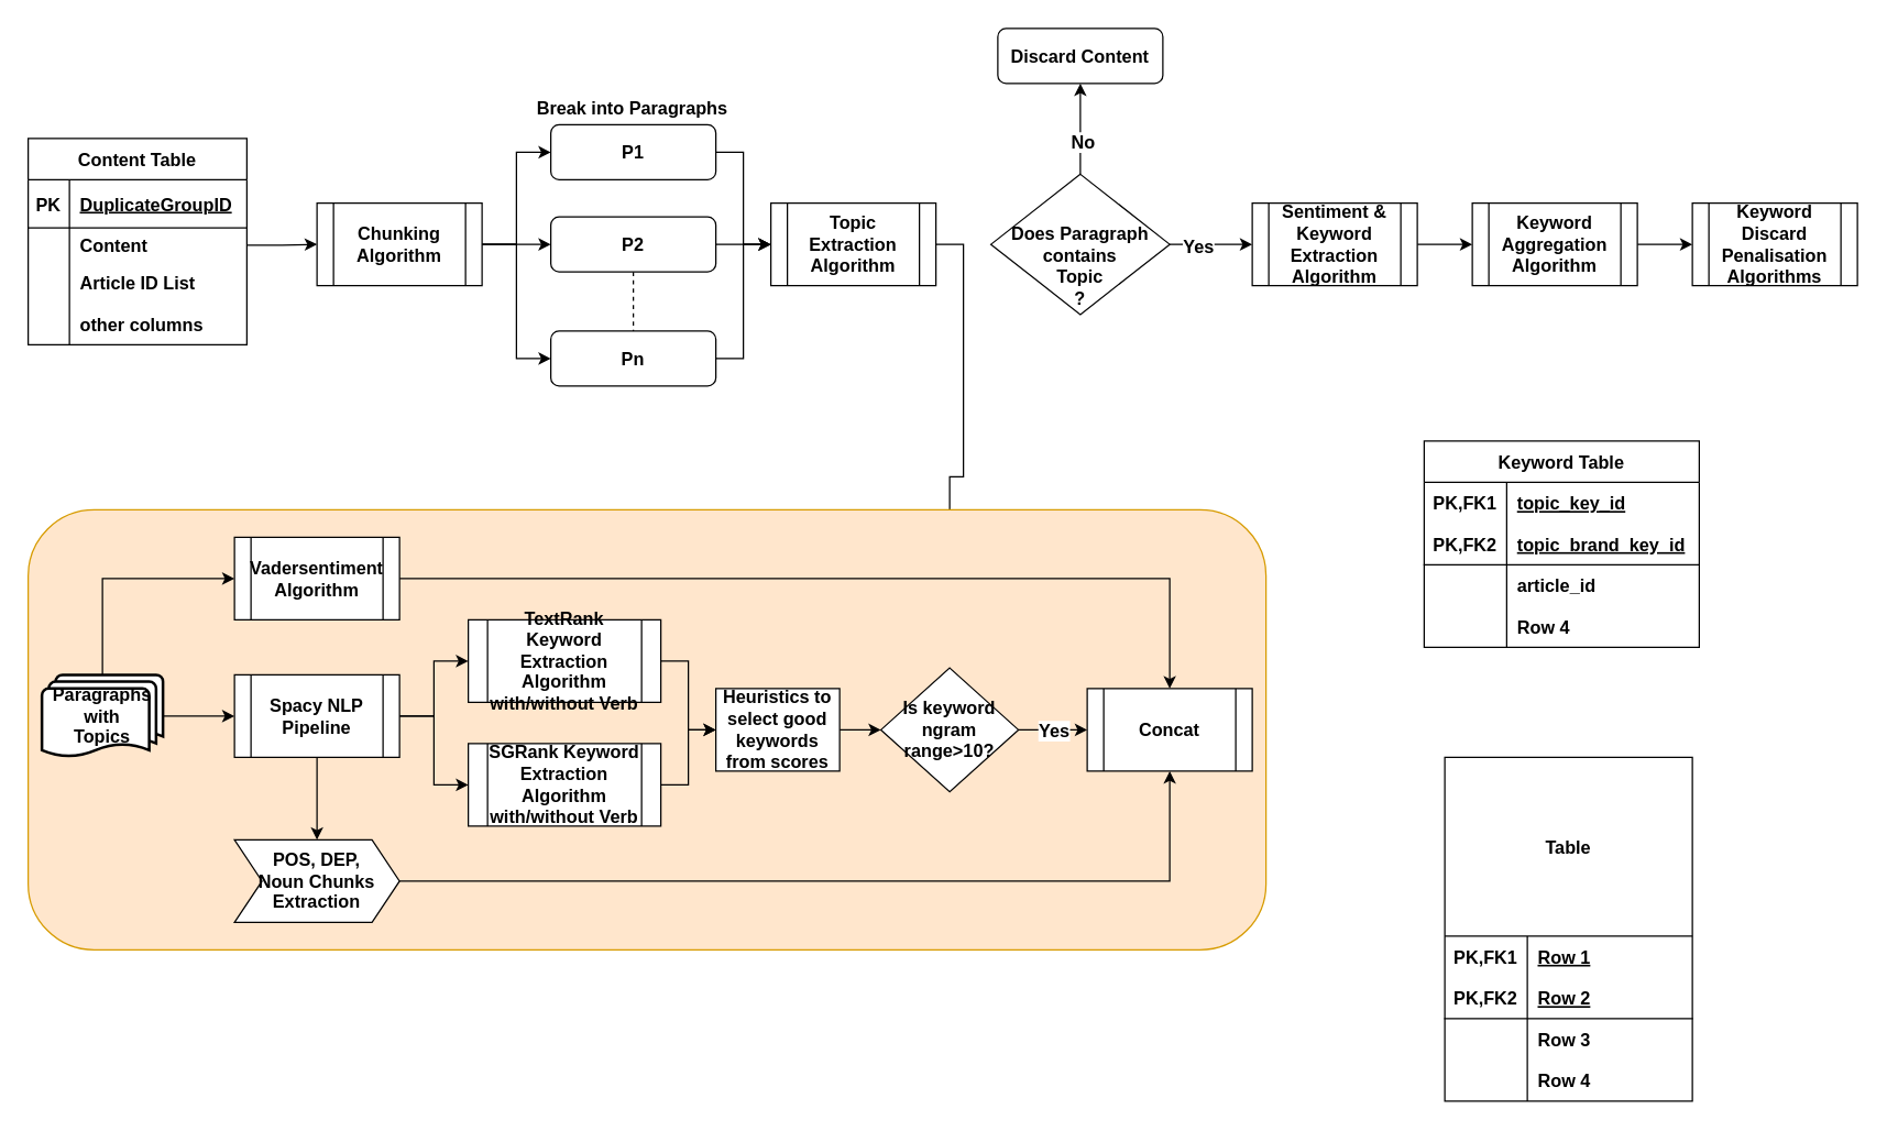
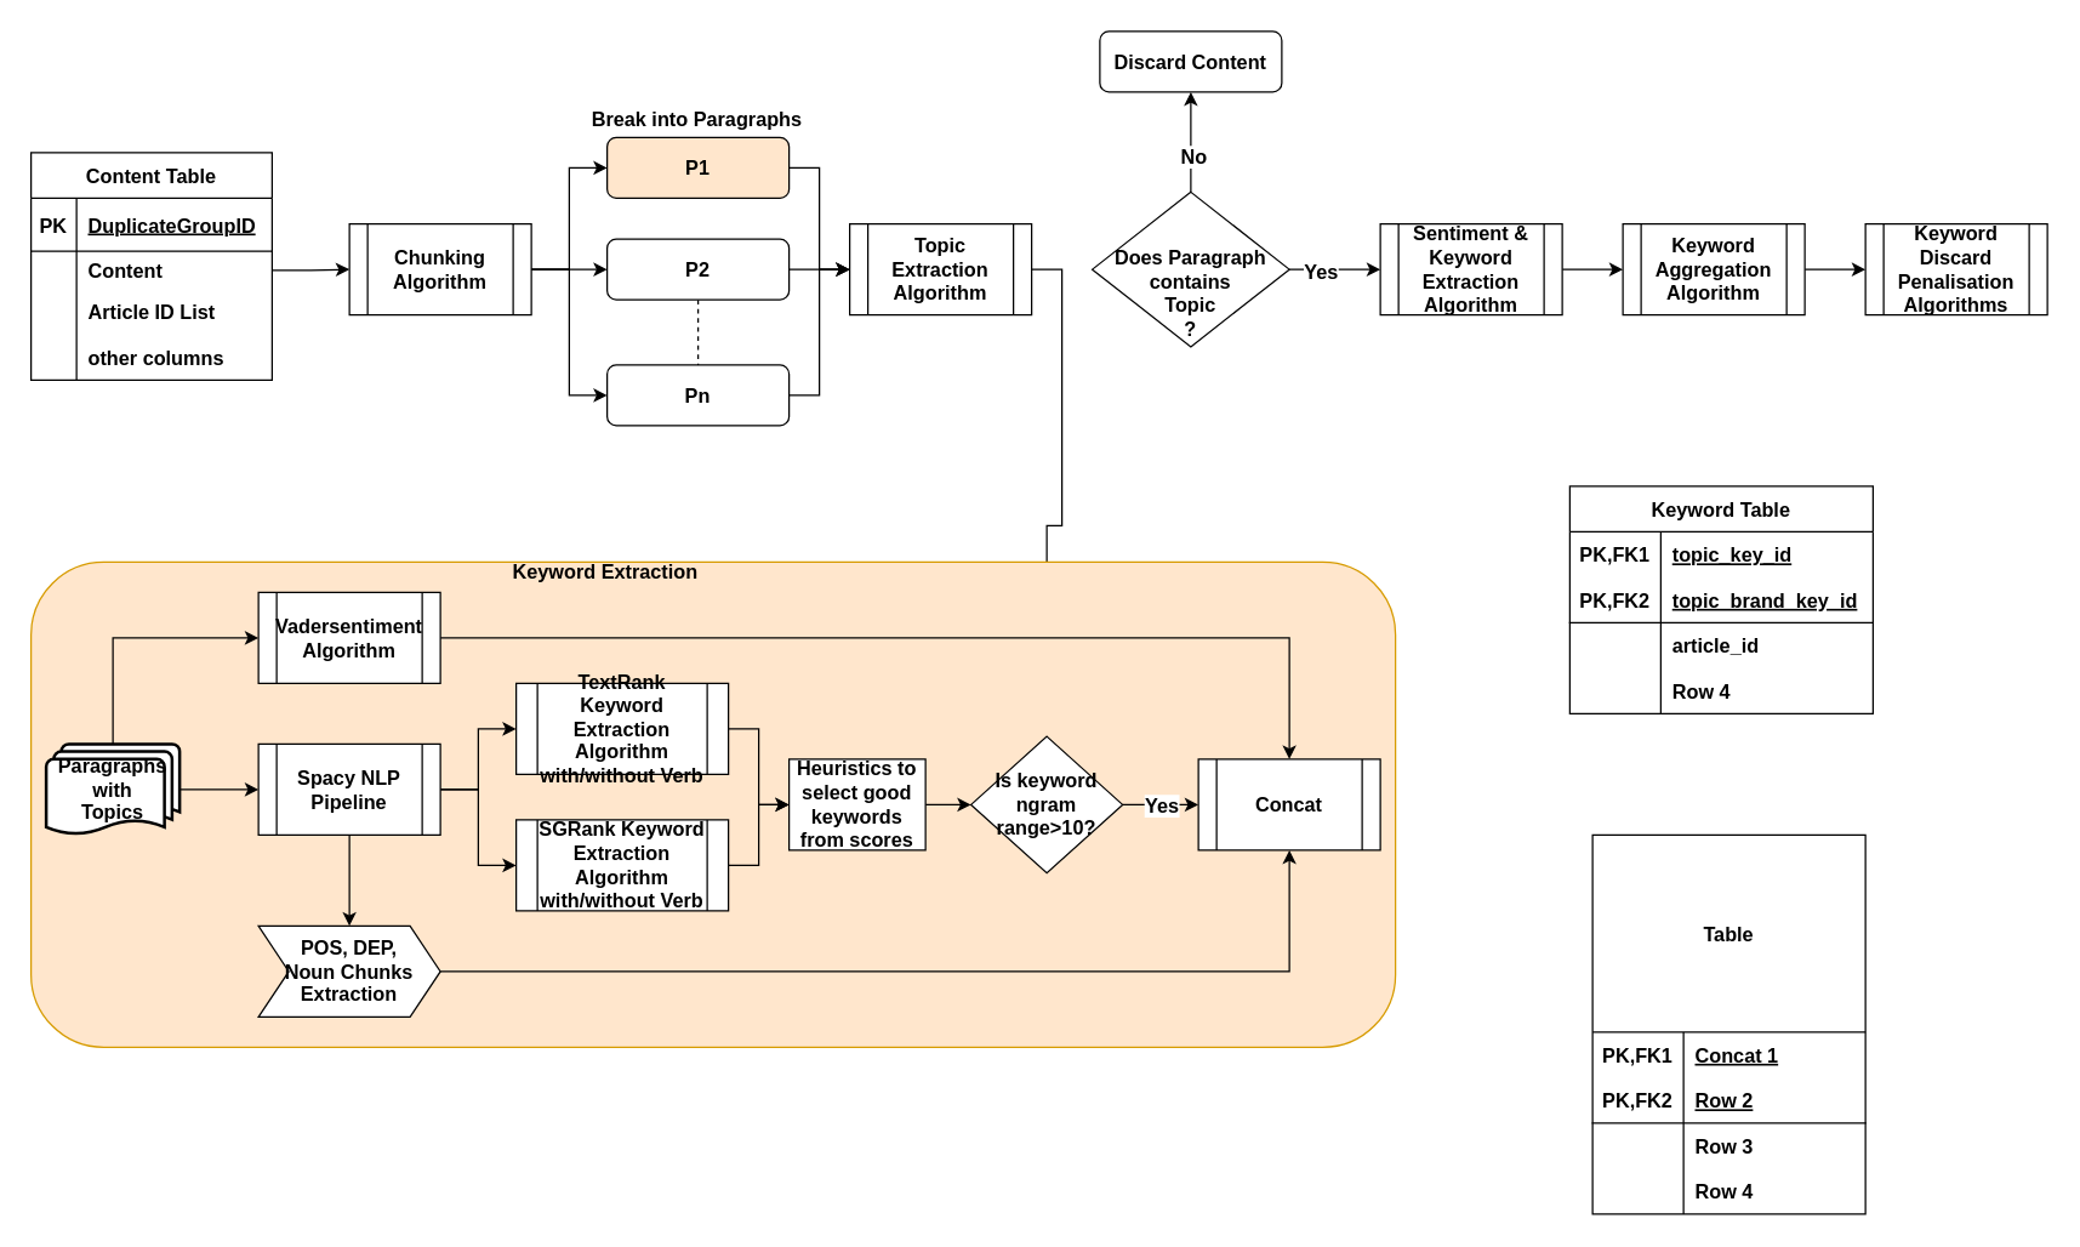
- <mxCell id="22" value="P1" style="rounded=1;whiteSpace=wrap;html=1;fontStyle=1;fontSize=13;" vertex="1" parent="1"><mxGeometry x="400" y="90" width="120" height="40" as="geometry" /></mxCell>
+ <mxCell id="22" value="P1" style="rounded=1;whiteSpace=wrap;html=1;fontStyle=1;fontSize=13;fillColor=#ffe6cc;" vertex="1" parent="1"><mxGeometry x="400" y="90" width="120" height="40" as="geometry" /></mxCell>
+ <mxCell id="63" value="&lt;h1 style=&quot;font-size: 13px;&quot;&gt;Keyword Extraction&lt;/h1&gt;" style="text;html=1;strokeColor=none;fillColor=none;spacing=5;spacingTop=-20;whiteSpace=wrap;overflow=hidden;rounded=0;fontStyle=1;fontSize=13;" vertex="1" parent="1"><mxGeometry x="332.5" y="370" width="275" height="40" as="geometry" /></mxCell>
- <mxCell id="81" value="Row 1" style="shape=partialRectangle;connectable=0;fillColor=none;top=0;left=0;bottom=0;right=0;align=left;spacingLeft=6;fontStyle=5;overflow=hidden;fontSize=13;" vertex="1" parent="79"><mxGeometry x="60" width="120" height="30" as="geometry"><mxRectangle width="120" height="30" as="alternateBounds" /></mxGeometry></mxCell>
+ <mxCell id="81" value="Concat 1" style="shape=partialRectangle;connectable=0;fillColor=none;top=0;left=0;bottom=0;right=0;align=left;spacingLeft=6;fontStyle=5;overflow=hidden;fontSize=13;" vertex="1" parent="79"><mxGeometry x="60" width="120" height="30" as="geometry"><mxRectangle width="120" height="30" as="alternateBounds" /></mxGeometry></mxCell>
